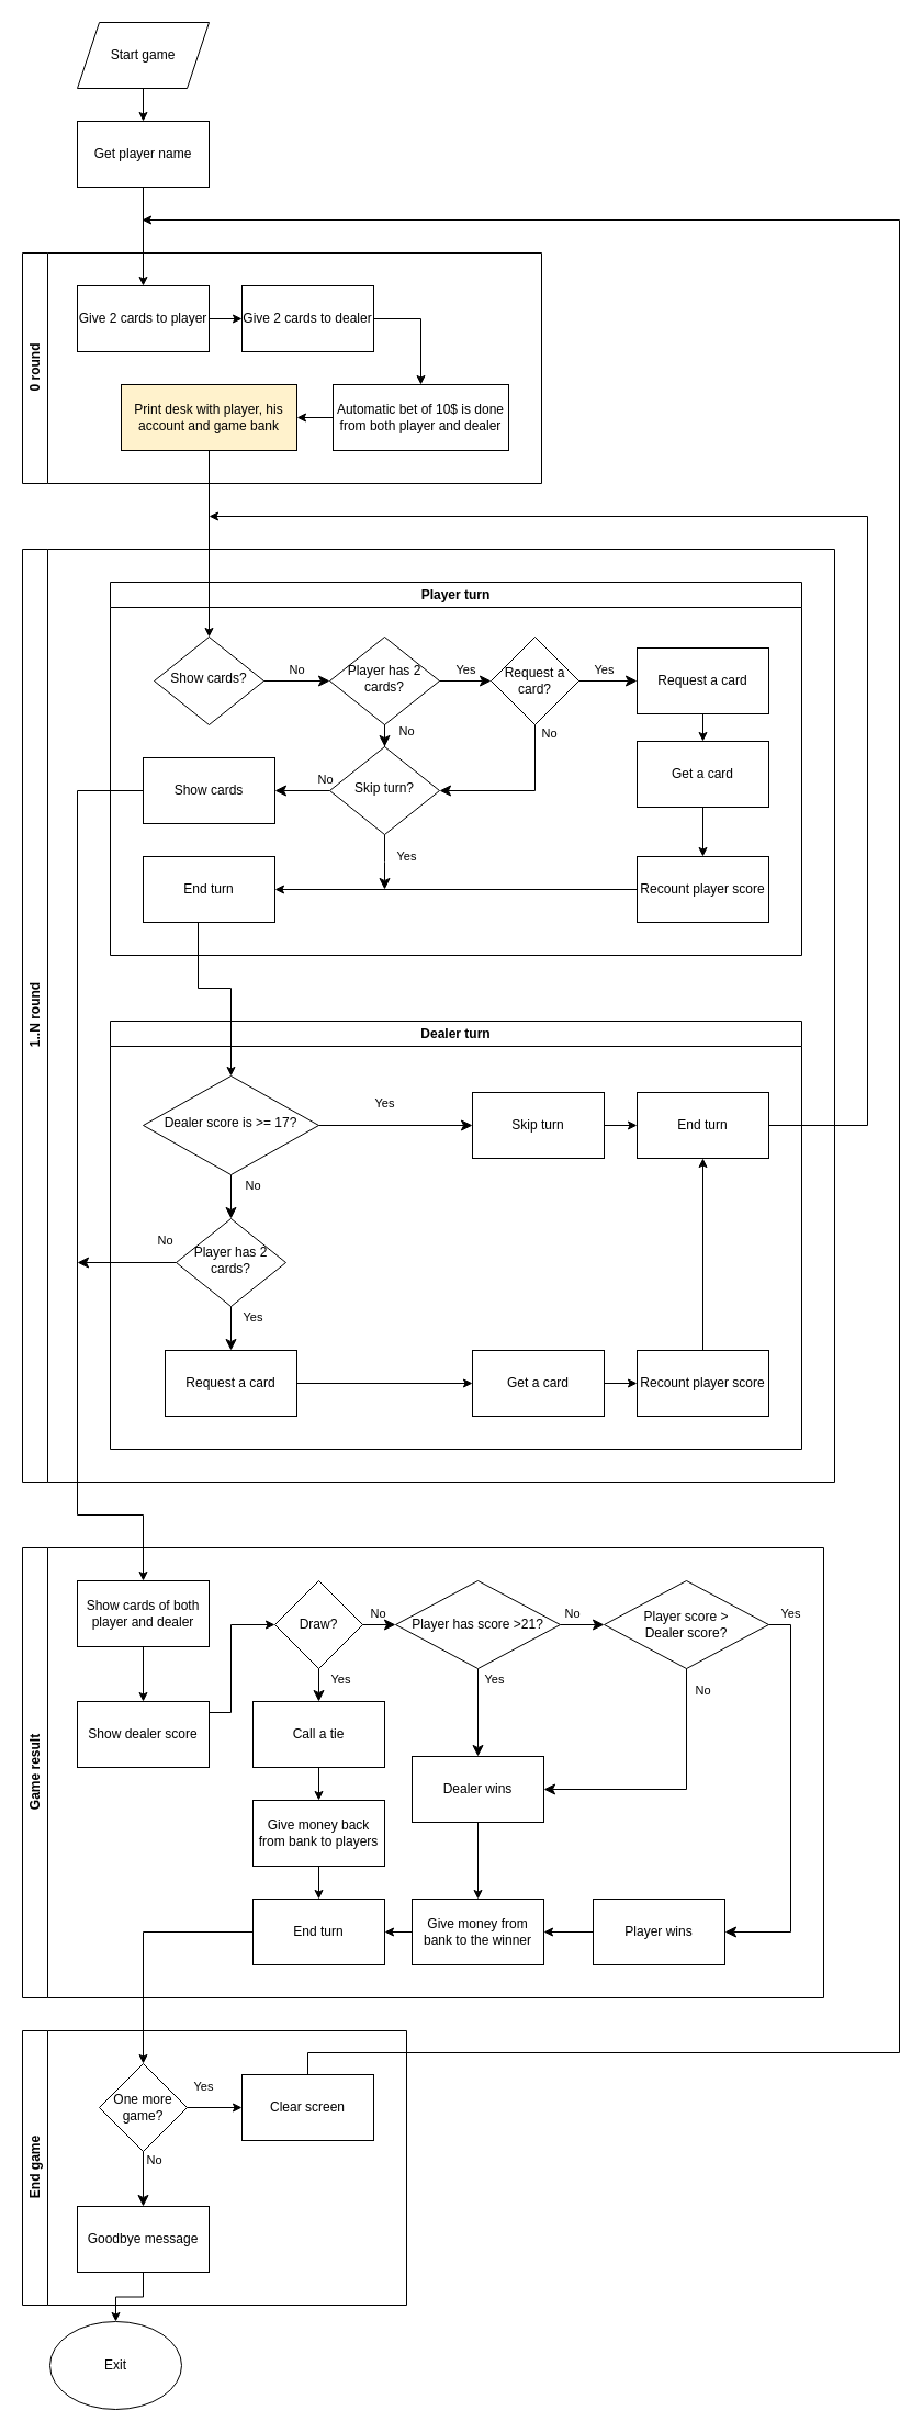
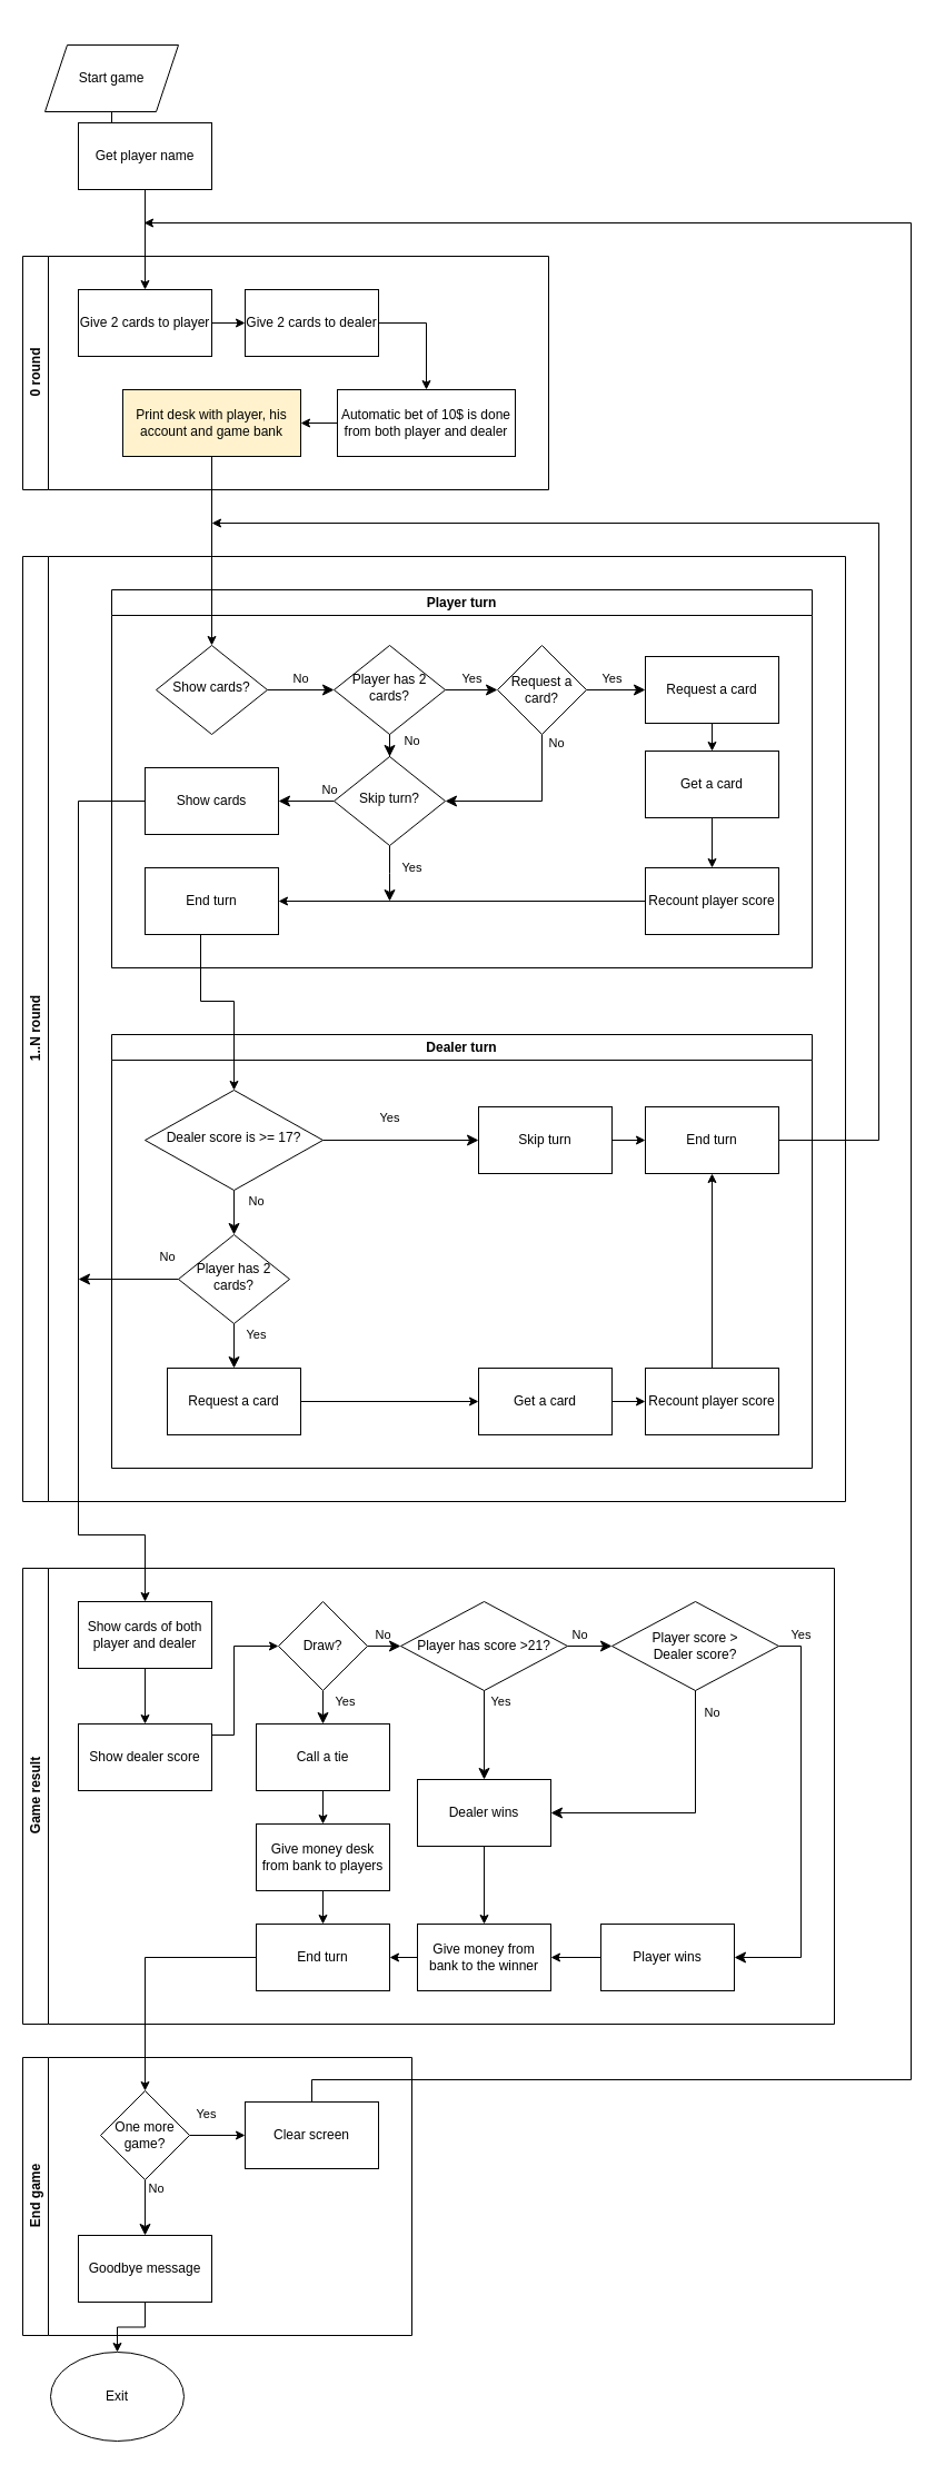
- <mxCell id="4" value="Start game" style="shape=parallelogram;perimeter=parallelogramPerimeter;whiteSpace=wrap;html=1;fixedSize=1;" parent="1" vertex="1"><mxGeometry x="70" y="20" width="120" height="60" as="geometry" /></mxCell>
+ <mxCell id="4" value="Start game" style="shape=parallelogram;perimeter=parallelogramPerimeter;whiteSpace=wrap;html=1;fixedSize=1;" parent="1" vertex="1"><mxGeometry x="40" y="40" width="120" height="60" as="geometry" /></mxCell>
- <mxCell id="66" value="Give money back from bank to players" style="rounded=0;whiteSpace=wrap;html=1;" parent="56" vertex="1"><mxGeometry x="210" y="230" width="120" height="60" as="geometry" /></mxCell>
+ <mxCell id="66" value="Give money desk from bank to players" style="rounded=0;whiteSpace=wrap;html=1;" parent="56" vertex="1"><mxGeometry x="210" y="230" width="120" height="60" as="geometry" /></mxCell>
